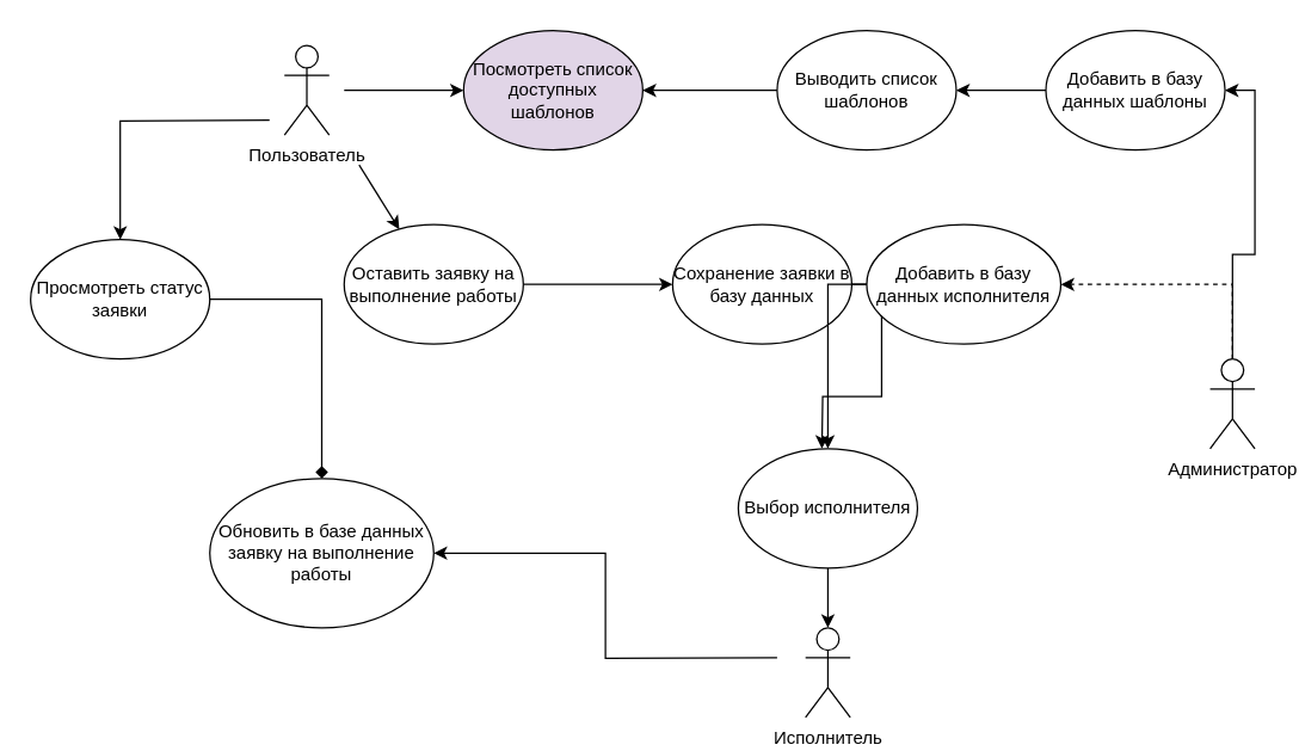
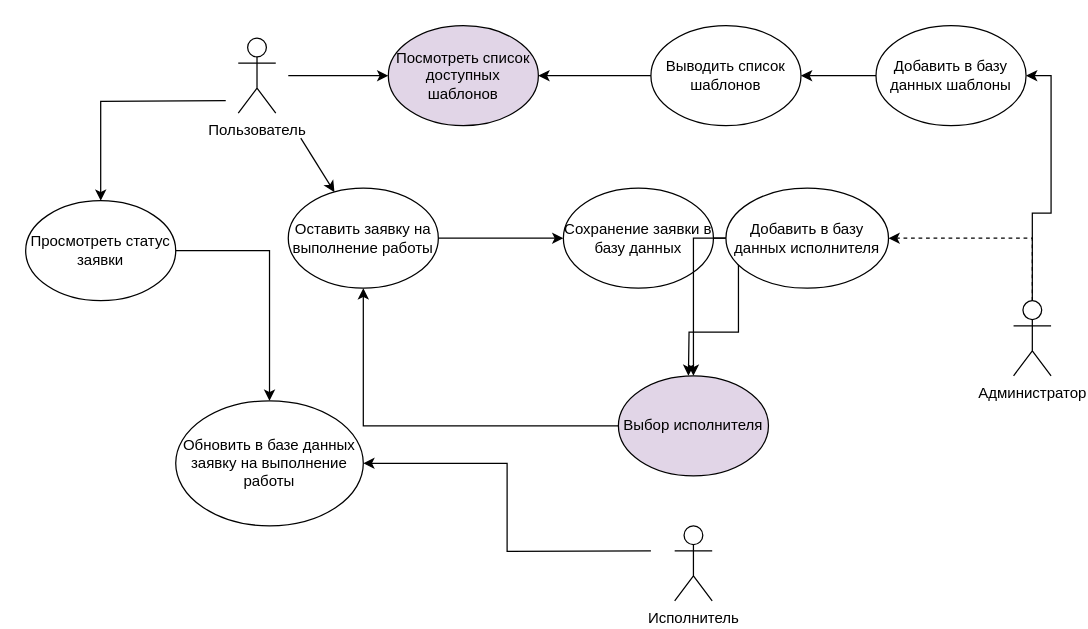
- <mxCell id="25" style="edgeStyle=orthogonalEdgeStyle;rounded=0;orthogonalLoop=1;jettySize=auto;html=1;exitX=1;exitY=0.5;exitDx=0;exitDy=0;entryX=0.5;entryY=0;entryDx=0;entryDy=0;endArrow=diamond;" edge="1" parent="1" source="26" target="24"><mxGeometry relative="1" as="geometry" /></mxCell>
+ <mxCell id="25" style="edgeStyle=orthogonalEdgeStyle;rounded=0;orthogonalLoop=1;jettySize=auto;html=1;exitX=1;exitY=0.5;exitDx=0;exitDy=0;entryX=0.5;entryY=0;entryDx=0;entryDy=0;" edge="1" parent="1" source="26" target="24"><mxGeometry relative="1" as="geometry" /></mxCell>
- <mxCell id="21" value="Выбор исполнителя" style="ellipse;whiteSpace=wrap;html=1;" vertex="1" parent="1"><mxGeometry x="494" y="300" width="120" height="80" as="geometry" /></mxCell>
+ <mxCell id="21" value="Выбор исполнителя" style="ellipse;whiteSpace=wrap;html=1;fillColor=#e1d5e7;" vertex="1" parent="1"><mxGeometry x="494" y="300" width="120" height="80" as="geometry" /></mxCell>
- <mxCell id="20" style="edgeStyle=orthogonalEdgeStyle;rounded=0;orthogonalLoop=1;jettySize=auto;html=1;entryX=0.5;entryY=0;entryDx=0;entryDy=0;entryPerimeter=0;" edge="1" parent="1" source="21" target="23"><mxGeometry relative="1" as="geometry" /></mxCell>
+ <mxCell id="20" style="edgeStyle=orthogonalEdgeStyle;rounded=0;orthogonalLoop=1;jettySize=auto;html=1;" edge="1" parent="1" source="21" target="14"><mxGeometry relative="1" as="geometry" /></mxCell>
